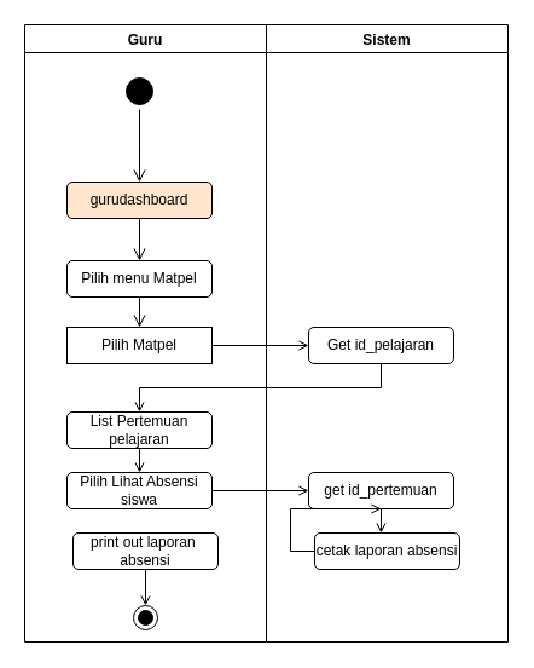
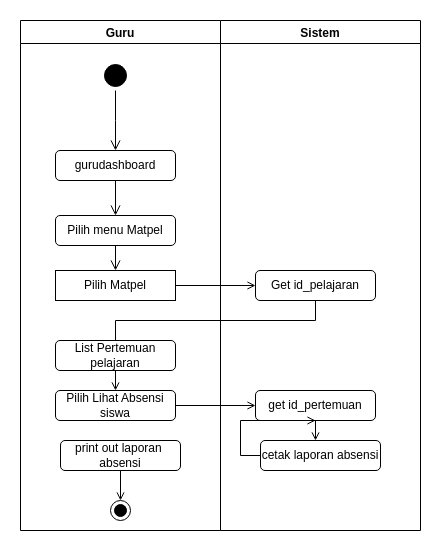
- <mxCell id="5" value="gurudashboard" style="rounded=1;whiteSpace=wrap;html=1;strokeColor=#000000;fillColor=#ffe6cc;" parent="2" vertex="1"><mxGeometry x="35" y="130" width="120" height="30" as="geometry" /></mxCell>
+ <mxCell id="5" value="gurudashboard" style="rounded=1;whiteSpace=wrap;html=1;strokeColor=#000000;" parent="2" vertex="1"><mxGeometry x="35" y="130" width="120" height="30" as="geometry" /></mxCell>
- <mxCell id="22" style="edgeStyle=orthogonalEdgeStyle;rounded=0;orthogonalLoop=1;jettySize=auto;html=1;exitX=0.5;exitY=1;exitDx=0;exitDy=0;entryX=0.5;entryY=0;entryDx=0;entryDy=0;endArrow=open;endFill=0;" parent="1" source="18" target="11" edge="1"><mxGeometry relative="1" as="geometry" /></mxCell>
+ <mxCell id="22" style="edgeStyle=orthogonalEdgeStyle;rounded=0;orthogonalLoop=1;jettySize=auto;html=1;exitX=0.5;exitY=1;exitDx=0;exitDy=0;entryX=0.5;entryY=0;entryDx=0;entryDy=0;endArrow=none;endFill=0;" parent="1" source="18" target="11" edge="1"><mxGeometry relative="1" as="geometry" /></mxCell>
